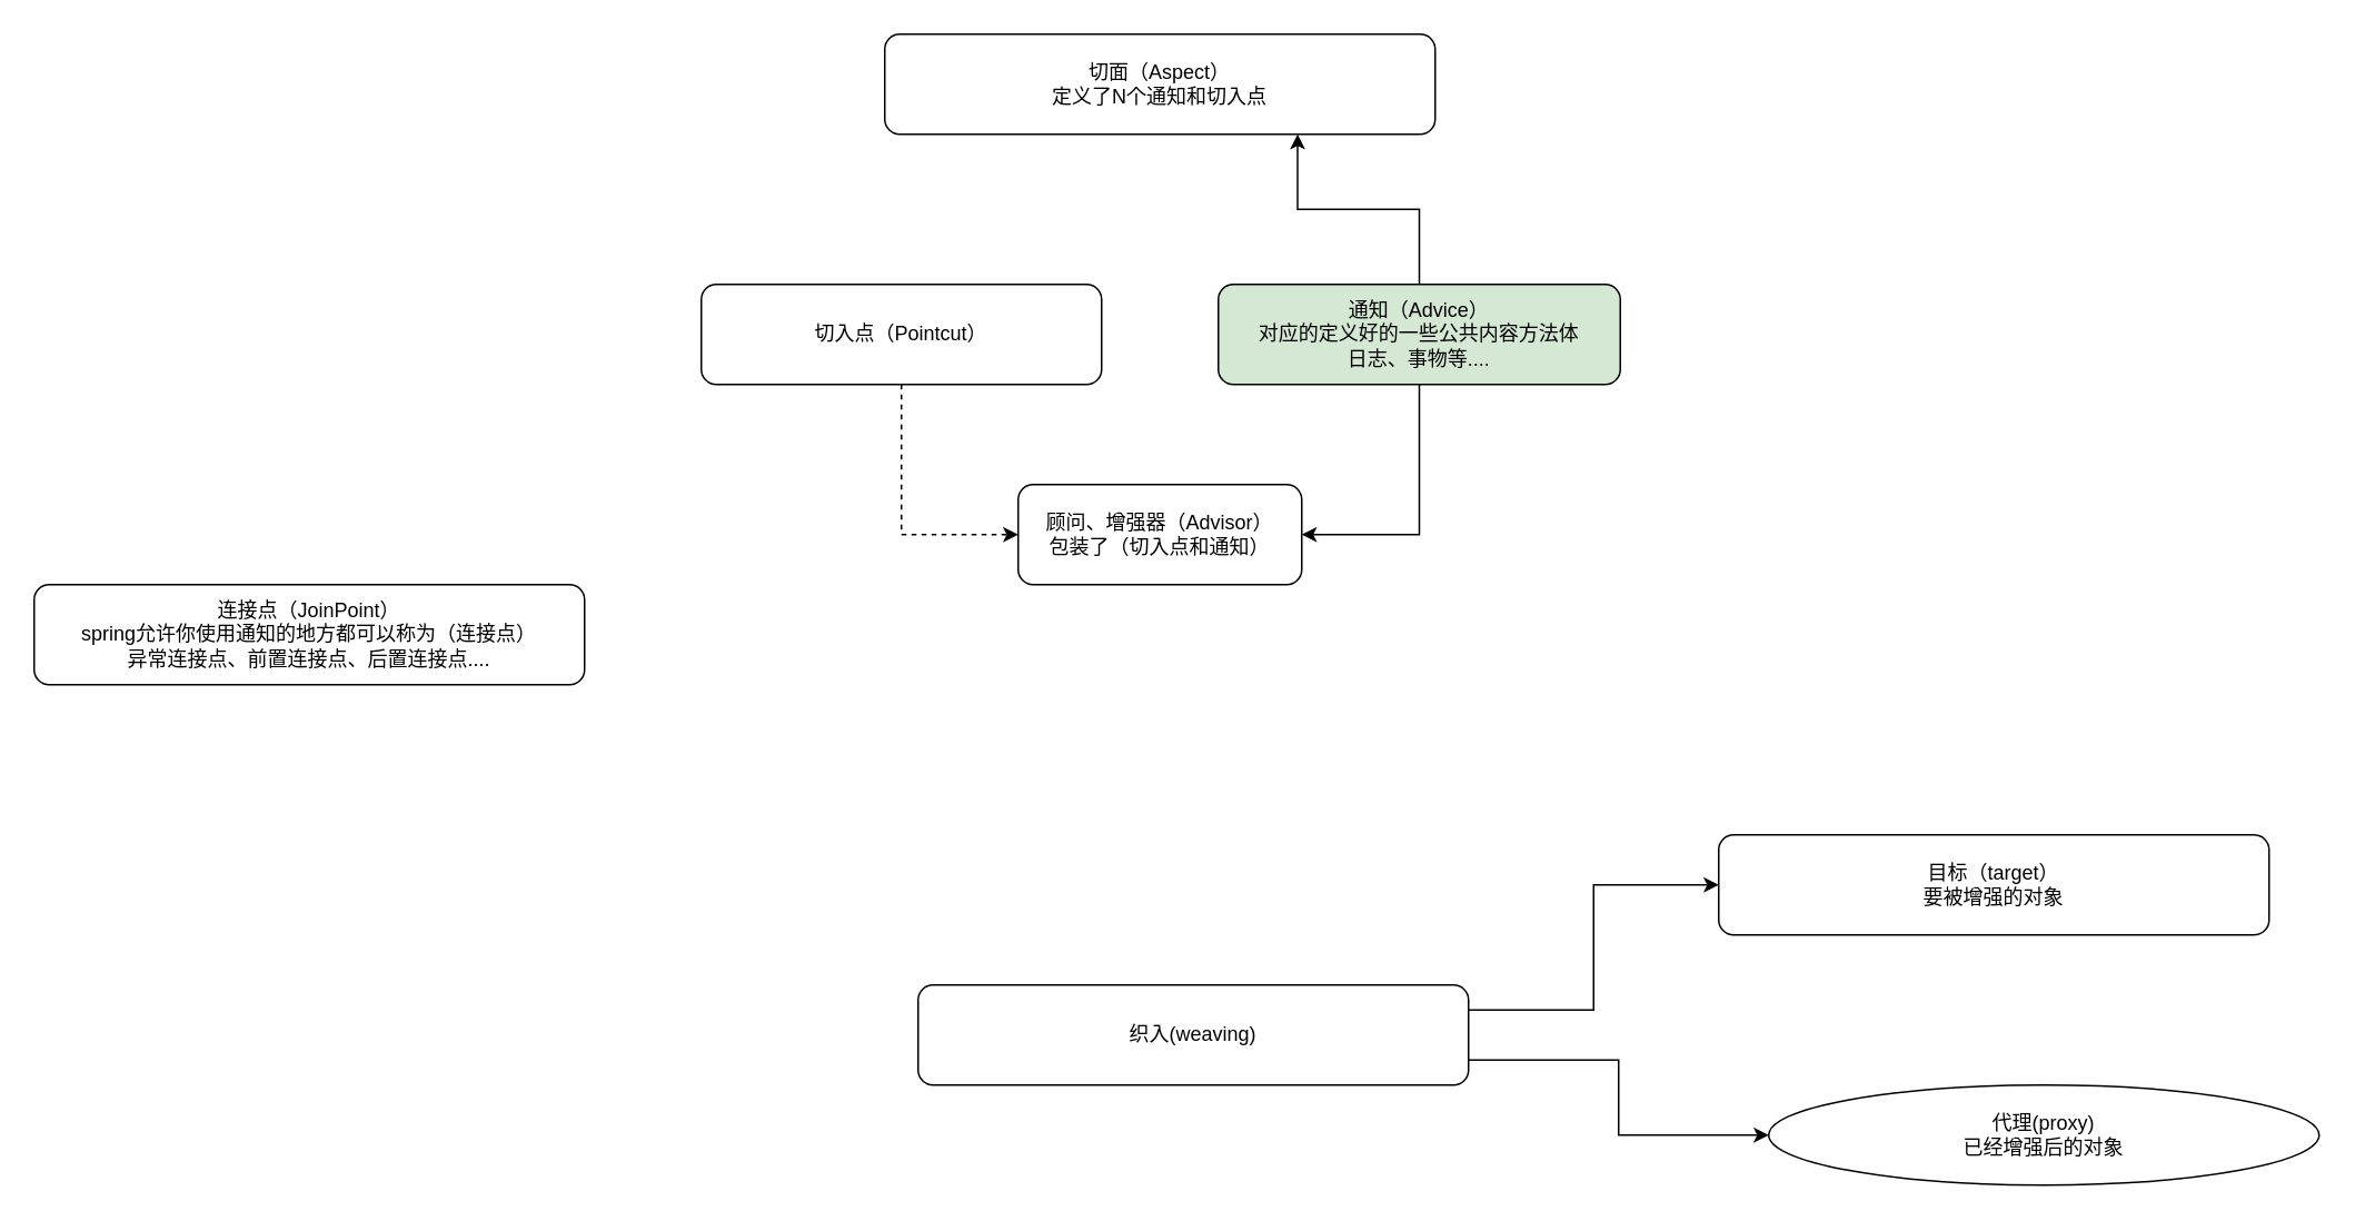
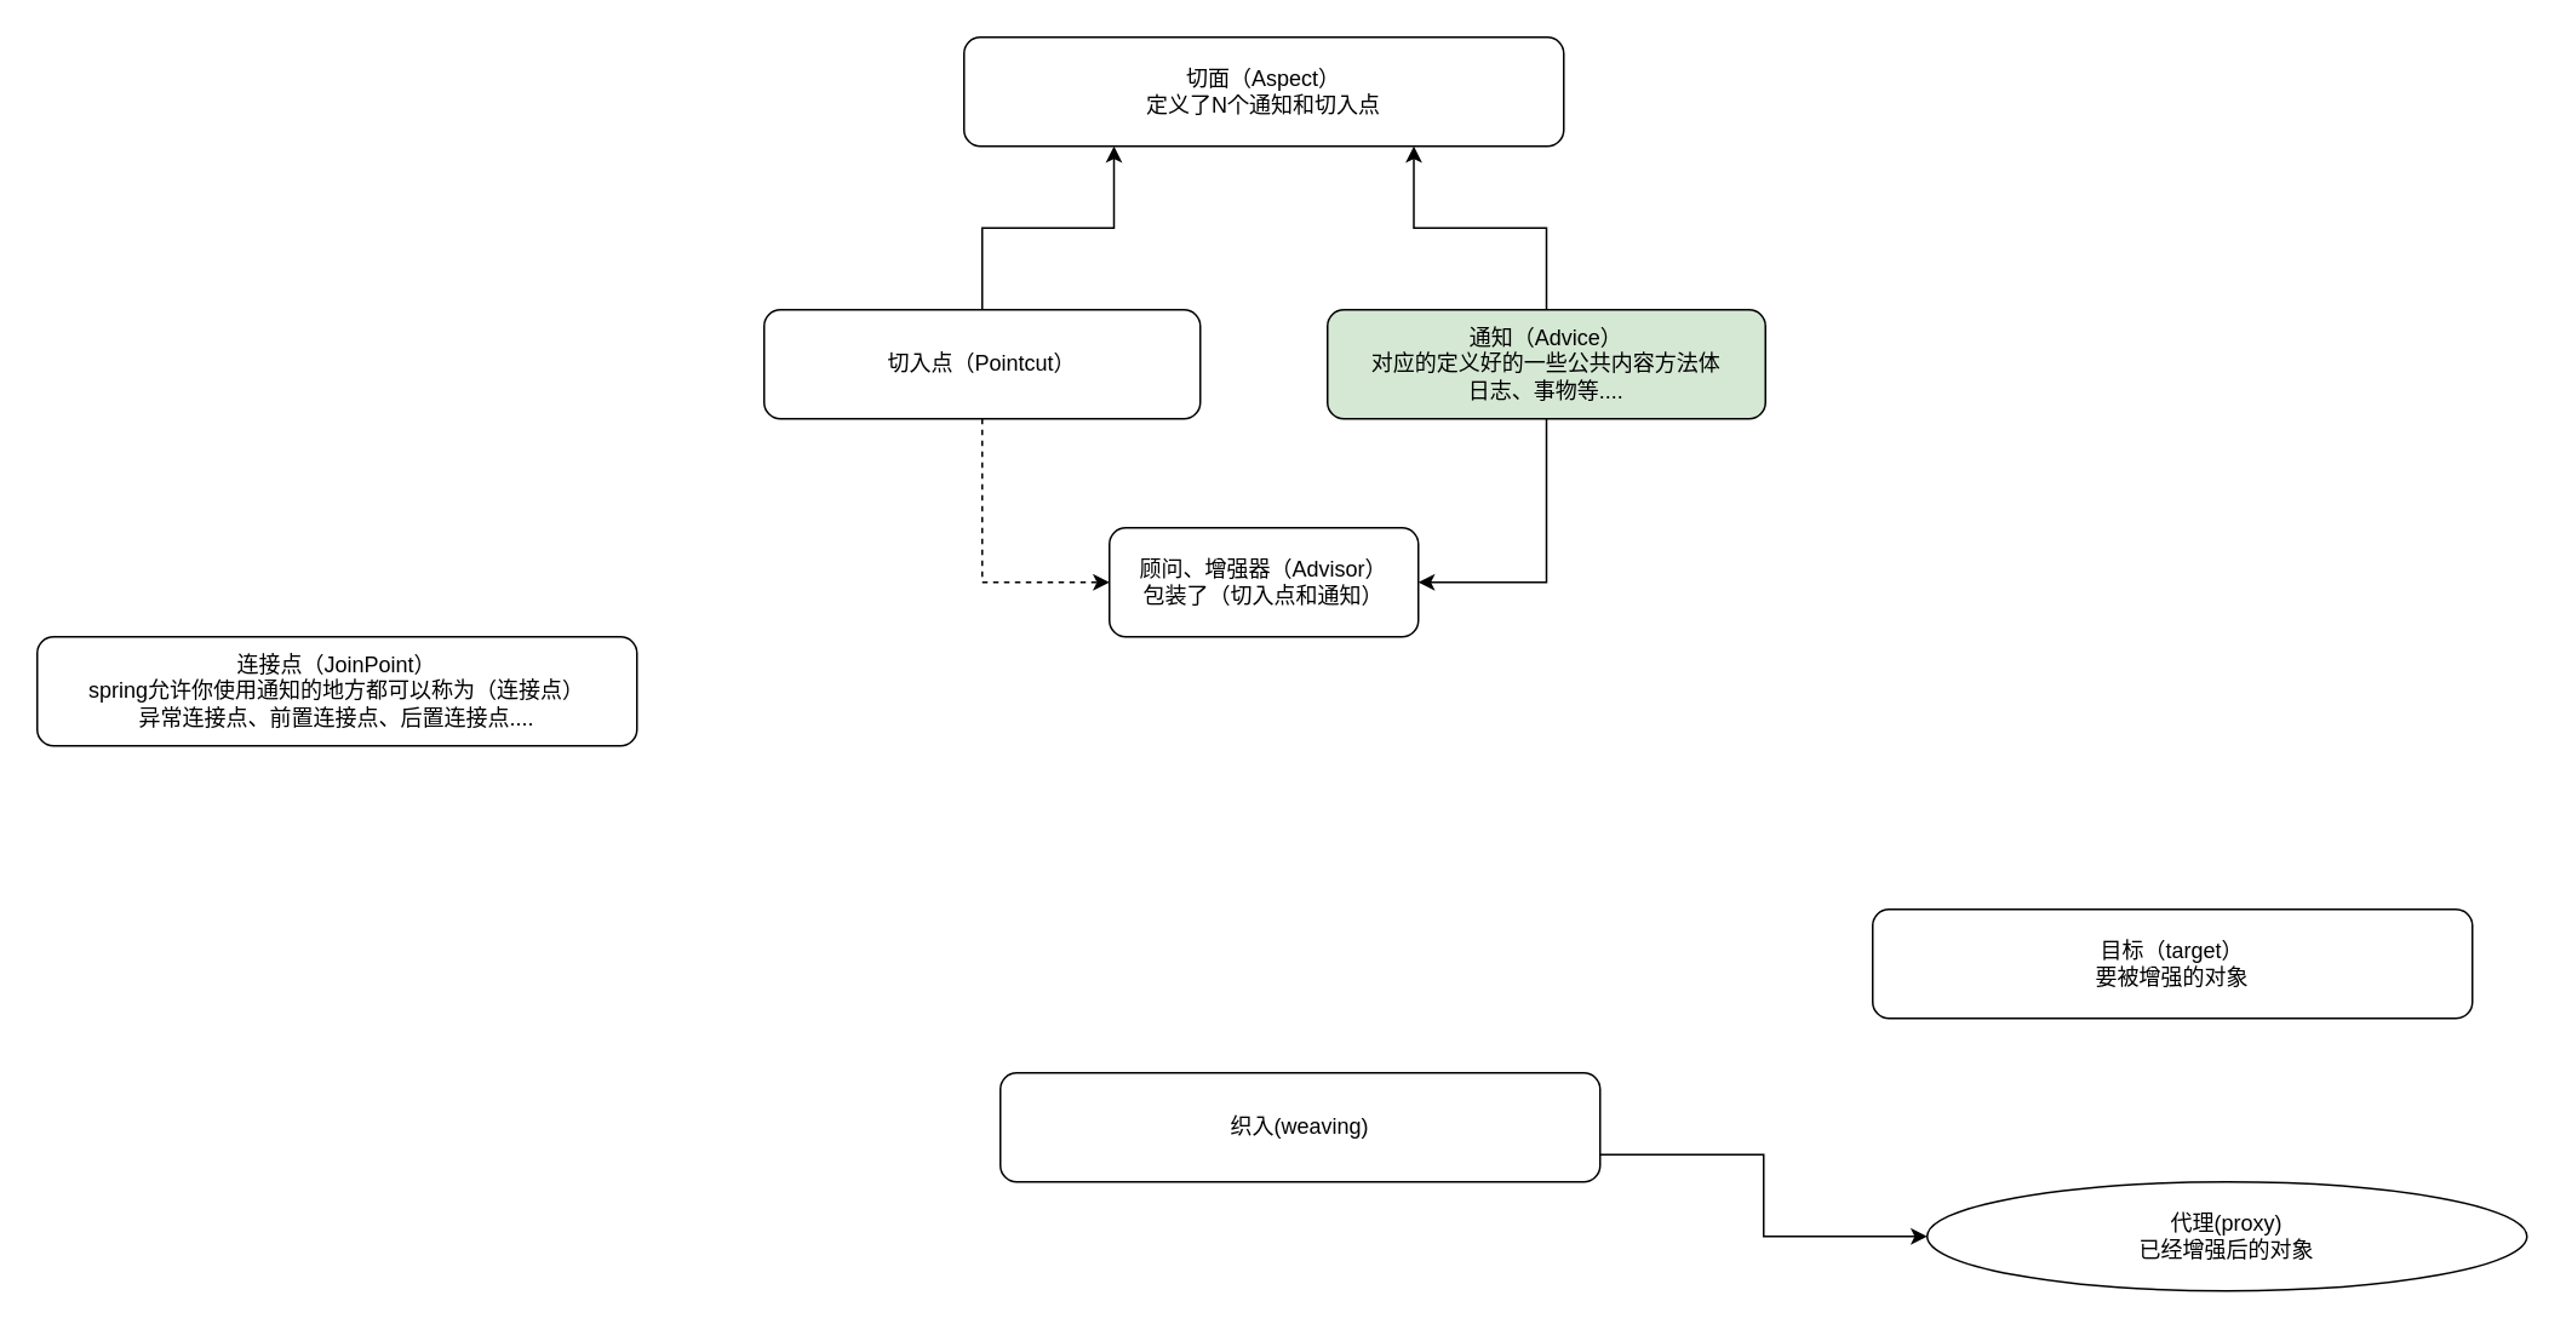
+ <mxCell id="7" style="edgeStyle=orthogonalEdgeStyle;rounded=0;orthogonalLoop=1;jettySize=auto;html=1;entryX=0.25;entryY=1;entryDx=0;entryDy=0;" edge="1" parent="1" source="9" target="10"><mxGeometry relative="1" as="geometry" /></mxCell>
- <mxCell id="14" style="edgeStyle=orthogonalEdgeStyle;rounded=0;orthogonalLoop=1;jettySize=auto;html=1;exitX=1;exitY=0.25;exitDx=0;exitDy=0;entryX=0;entryY=0.5;entryDx=0;entryDy=0;" edge="1" parent="1" source="15" target="11"><mxGeometry relative="1" as="geometry" /></mxCell>
